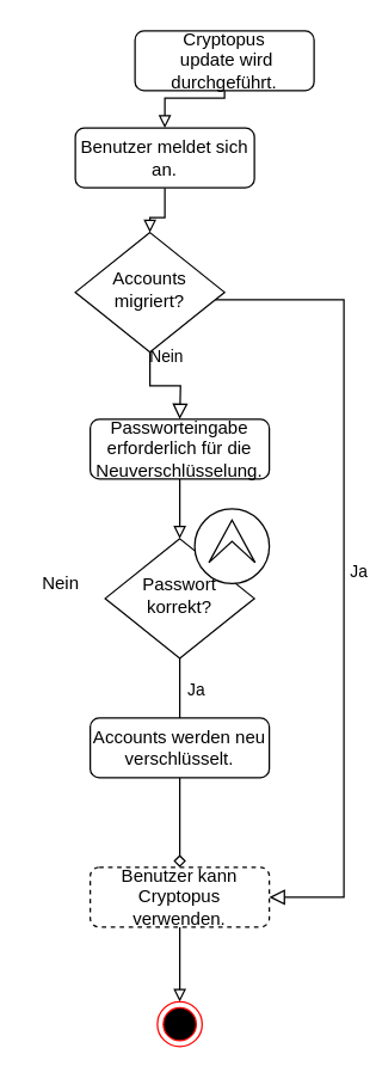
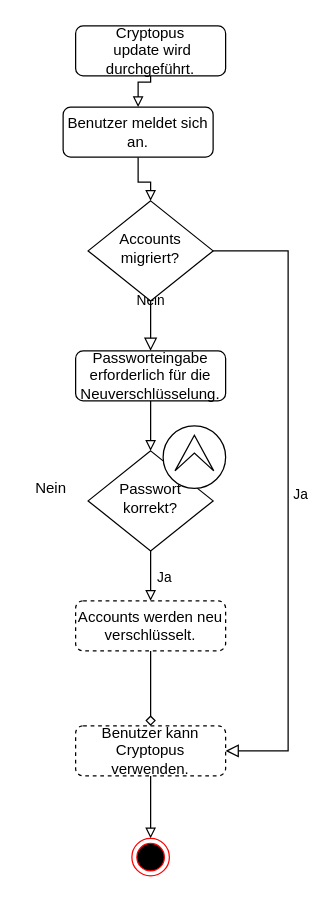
- <mxCell id="2" value="Cryptopus&lt;br&gt;&amp;nbsp;update wird durchgeführt." style="rounded=1;whiteSpace=wrap;html=1;fontSize=12;glass=0;strokeWidth=1;shadow=0;fillColor=default;strokeColor=default;fontColor=default;" parent="1" vertex="1"><mxGeometry x="90" y="20" width="120" height="40" as="geometry" /></mxCell>
+ <mxCell id="2" value="Cryptopus&lt;br&gt;&amp;nbsp;update wird durchgeführt." style="rounded=1;whiteSpace=wrap;html=1;fontSize=12;glass=0;strokeWidth=1;shadow=0;fillColor=default;strokeColor=default;fontColor=default;" parent="1" vertex="1"><mxGeometry x="60" y="20" width="120" height="40" as="geometry" /></mxCell>
- <mxCell id="5" value="Accounts migriert?" style="rhombus;whiteSpace=wrap;html=1;shadow=0;fontFamily=Helvetica;fontSize=12;align=center;strokeWidth=1;spacing=6;spacingTop=-4;fillColor=default;strokeColor=default;fontColor=default;" parent="1" vertex="1"><mxGeometry x="50" y="155" width="100" height="80" as="geometry" /></mxCell>
+ <mxCell id="5" value="Accounts migriert?" style="rhombus;whiteSpace=wrap;html=1;shadow=0;fontFamily=Helvetica;fontSize=12;align=center;strokeWidth=1;spacing=6;spacingTop=-4;fillColor=default;strokeColor=default;fontColor=default;" parent="1" vertex="1"><mxGeometry x="70" y="160" width="100" height="80" as="geometry" /></mxCell>
- <mxCell id="13" style="edgeStyle=orthogonalEdgeStyle;rounded=0;orthogonalLoop=1;jettySize=auto;html=1;entryX=0.5;entryY=0;entryDx=0;entryDy=0;labelBackgroundColor=default;fontColor=default;startArrow=none;startFill=0;endArrow=none;endFill=0;strokeColor=default;" edge="1" parent="1" source="15" target="18"><mxGeometry relative="1" as="geometry" /></mxCell>
+ <mxCell id="13" style="edgeStyle=orthogonalEdgeStyle;rounded=0;orthogonalLoop=1;jettySize=auto;html=1;entryX=0.5;entryY=0;entryDx=0;entryDy=0;labelBackgroundColor=default;fontColor=default;startArrow=none;startFill=0;endArrow=block;endFill=0;strokeColor=default;" edge="1" parent="1" source="15" target="18"><mxGeometry relative="1" as="geometry" /></mxCell>
- <mxCell id="18" value="Accounts werden neu verschlüsselt." style="rounded=1;whiteSpace=wrap;html=1;fontSize=12;glass=0;strokeWidth=1;shadow=0;fillColor=default;strokeColor=default;fontColor=default;" vertex="1" parent="1"><mxGeometry x="60" y="480" width="120" height="40" as="geometry" /></mxCell>
+ <mxCell id="18" value="Accounts werden neu verschlüsselt." style="rounded=1;whiteSpace=wrap;html=1;fontSize=12;glass=0;strokeWidth=1;shadow=0;fillColor=default;strokeColor=default;fontColor=default;dashed=1;" vertex="1" parent="1"><mxGeometry x="60" y="480" width="120" height="40" as="geometry" /></mxCell>
